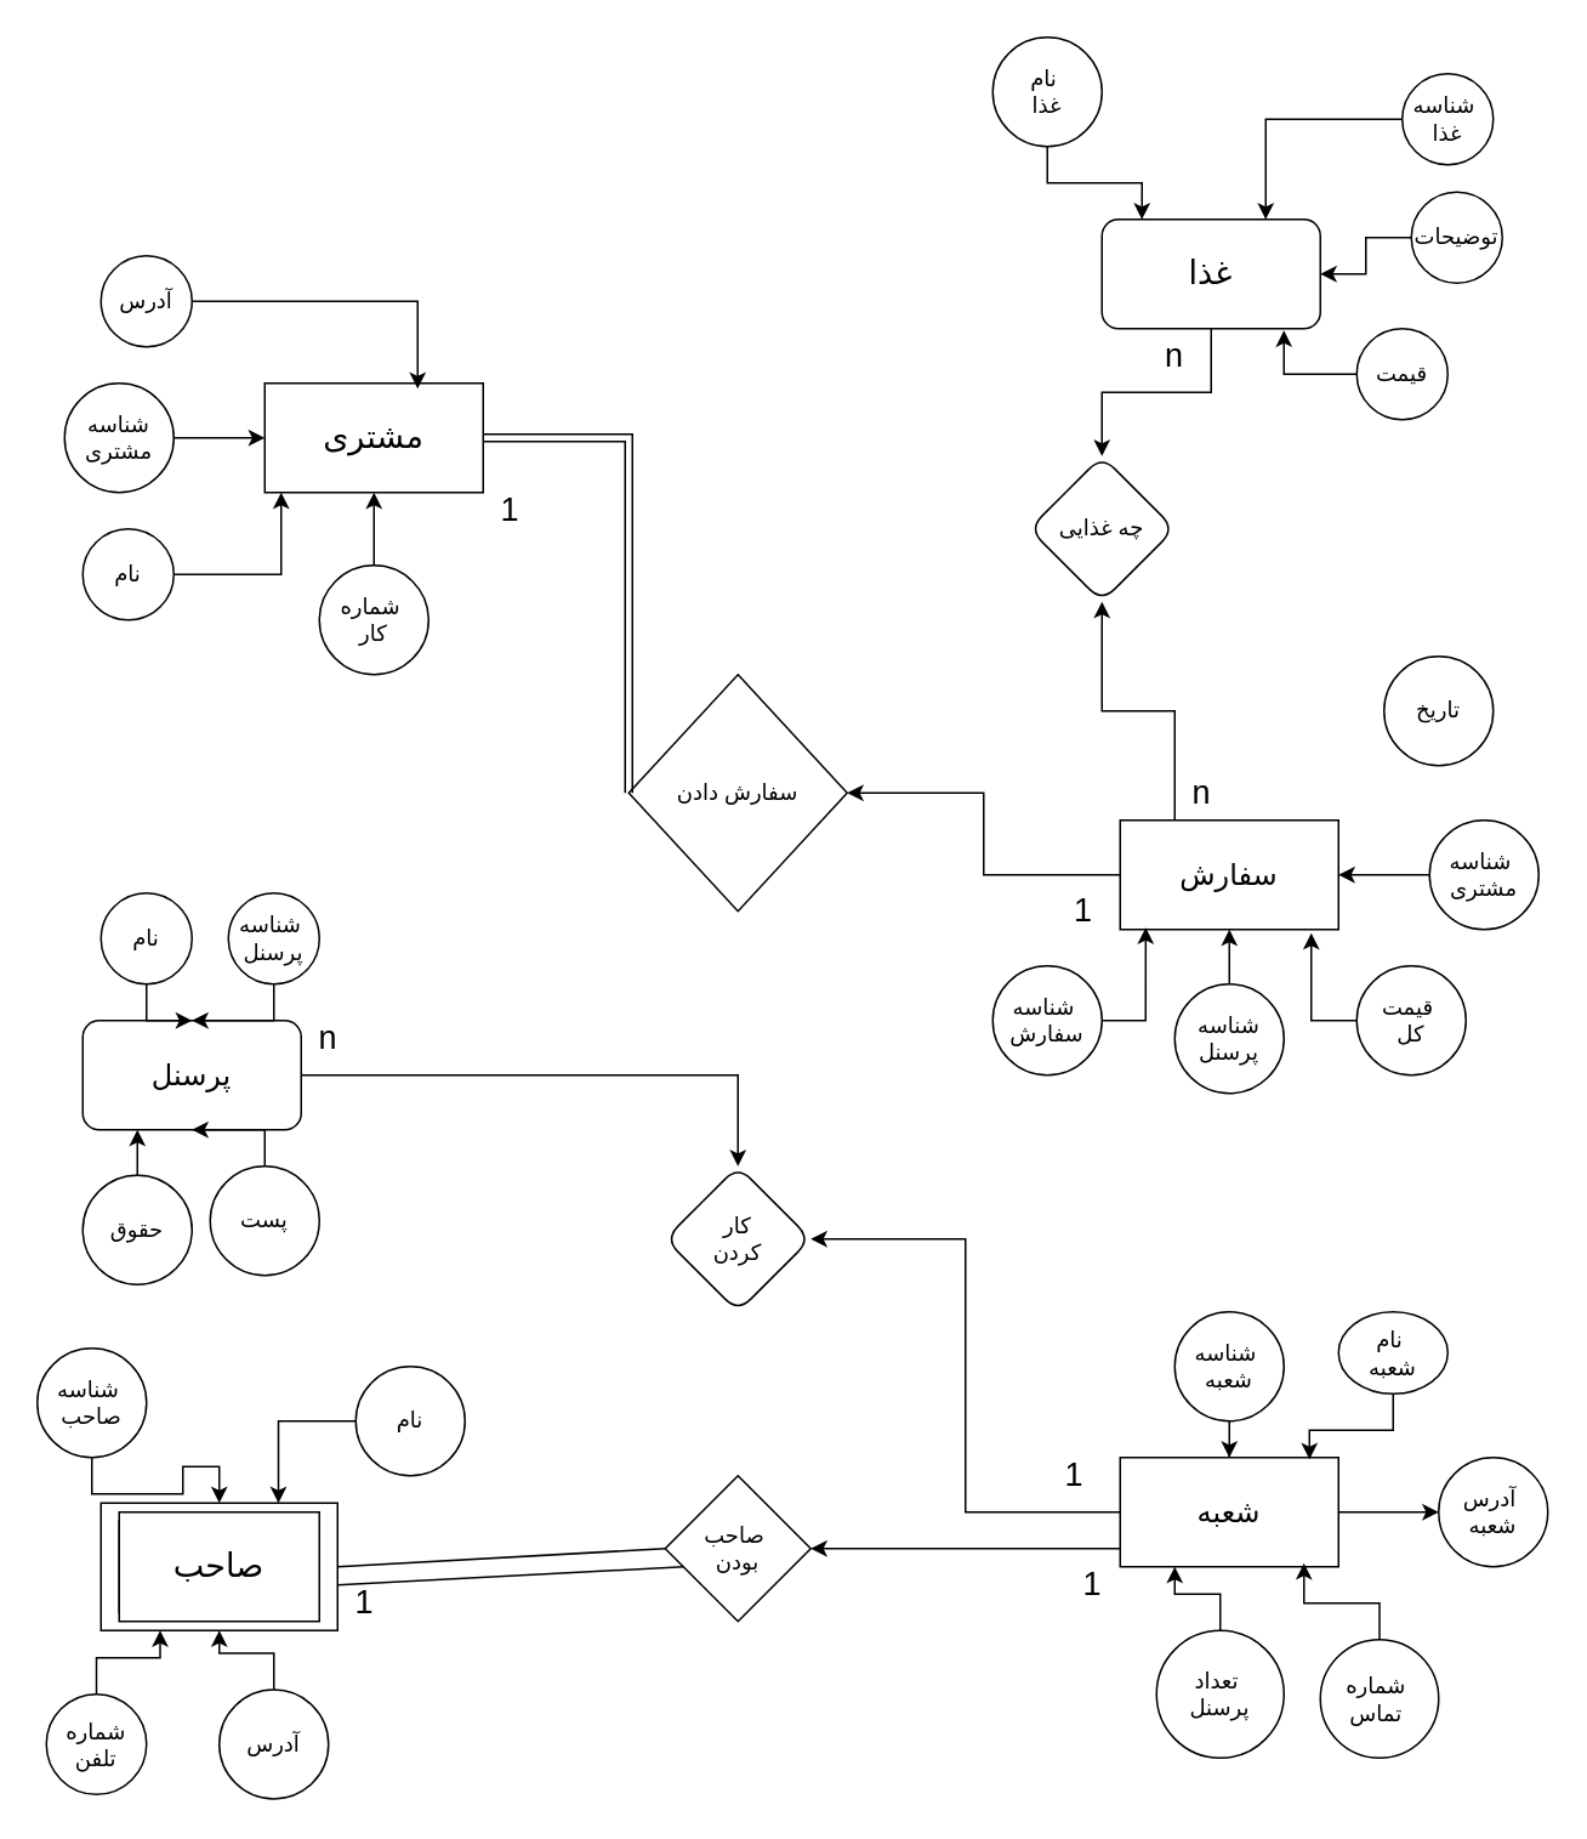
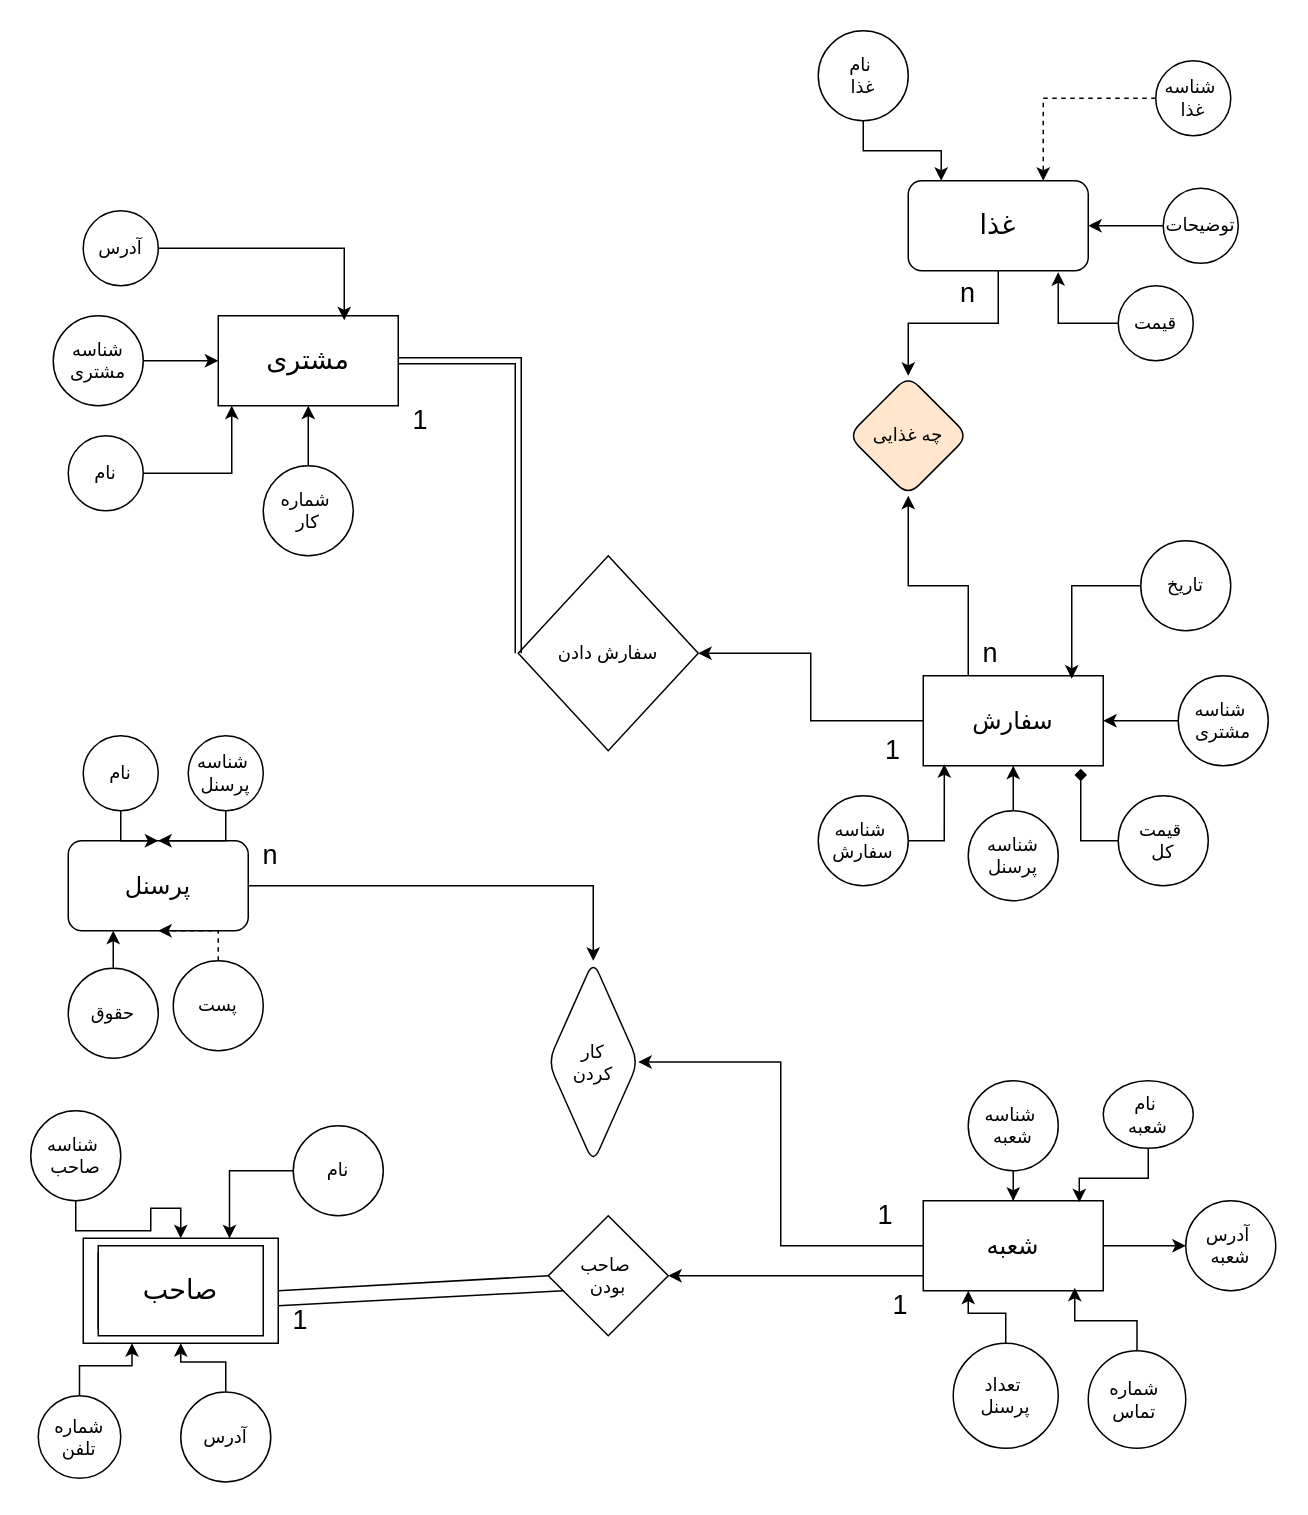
- <mxCell id="22" style="edgeStyle=orthogonalEdgeStyle;rounded=0;orthogonalLoop=1;jettySize=auto;html=1;entryX=0.75;entryY=0;entryDx=0;entryDy=0;" parent="1" source="23" target="7" edge="1"><mxGeometry relative="1" as="geometry" /></mxCell>
+ <mxCell id="22" style="edgeStyle=orthogonalEdgeStyle;rounded=0;orthogonalLoop=1;jettySize=auto;html=1;entryX=0.75;entryY=0;entryDx=0;entryDy=0;dashed=1;" parent="1" source="23" target="7" edge="1"><mxGeometry relative="1" as="geometry" /></mxCell>
- <mxCell id="21" value="توضیحات" style="ellipse;whiteSpace=wrap;html=1;aspect=fixed;" parent="1" vertex="1"><mxGeometry x="775" y="105" width="50" height="50" as="geometry" /></mxCell>
+ <mxCell id="21" value="توضیحات" style="ellipse;whiteSpace=wrap;html=1;aspect=fixed;" parent="1" vertex="1"><mxGeometry x="775" y="125" width="50" height="50" as="geometry" /></mxCell>
- <mxCell id="24" value="قیمت" style="ellipse;whiteSpace=wrap;html=1;aspect=fixed;" parent="1" vertex="1"><mxGeometry x="745" y="180" width="50" height="50" as="geometry" /></mxCell>
+ <mxCell id="24" value="قیمت" style="ellipse;whiteSpace=wrap;html=1;aspect=fixed;" parent="1" vertex="1"><mxGeometry x="745" y="190" width="50" height="50" as="geometry" /></mxCell>
- <mxCell id="63" value="چه غذایی" style="rhombus;whiteSpace=wrap;html=1;rounded=1;" parent="1" vertex="1"><mxGeometry x="565" y="250" width="80" height="80" as="geometry" /></mxCell>
+ <mxCell id="63" value="چه غذایی" style="rhombus;whiteSpace=wrap;html=1;rounded=1;fillColor=#ffe6cc;" parent="1" vertex="1"><mxGeometry x="565" y="250" width="80" height="80" as="geometry" /></mxCell>
+ <mxCell id="59" style="edgeStyle=orthogonalEdgeStyle;rounded=0;orthogonalLoop=1;jettySize=auto;html=1;entryX=0.825;entryY=0.033;entryDx=0;entryDy=0;entryPerimeter=0;" parent="1" source="28" target="5" edge="1"><mxGeometry relative="1" as="geometry" /></mxCell>
- <mxCell id="34" style="edgeStyle=orthogonalEdgeStyle;rounded=0;orthogonalLoop=1;jettySize=auto;html=1;entryX=0.875;entryY=1.033;entryDx=0;entryDy=0;entryPerimeter=0;" parent="1" source="33" target="5" edge="1"><mxGeometry relative="1" as="geometry" /></mxCell>
+ <mxCell id="34" style="edgeStyle=orthogonalEdgeStyle;rounded=0;orthogonalLoop=1;jettySize=auto;html=1;entryX=0.875;entryY=1.033;entryDx=0;entryDy=0;entryPerimeter=0;endArrow=diamond;" parent="1" source="33" target="5" edge="1"><mxGeometry relative="1" as="geometry" /></mxCell>
- <mxCell id="36" style="edgeStyle=orthogonalEdgeStyle;rounded=0;orthogonalLoop=1;jettySize=auto;html=1;entryX=0.5;entryY=1;entryDx=0;entryDy=0;" parent="1" source="37" target="9" edge="1"><mxGeometry relative="1" as="geometry" /></mxCell>
+ <mxCell id="36" style="edgeStyle=orthogonalEdgeStyle;rounded=0;orthogonalLoop=1;jettySize=auto;html=1;entryX=0.5;entryY=1;entryDx=0;entryDy=0;dashed=1;" parent="1" source="37" target="9" edge="1"><mxGeometry relative="1" as="geometry" /></mxCell>
- <mxCell id="71" value="کار&lt;div&gt;کردن&lt;/div&gt;" style="rhombus;whiteSpace=wrap;html=1;rounded=1;" parent="1" vertex="1"><mxGeometry x="365" y="640" width="80" height="80" as="geometry" /></mxCell>
+ <mxCell id="71" value="کار&lt;div&gt;کردن&lt;/div&gt;" style="rhombus;whiteSpace=wrap;html=1;rounded=1;" parent="1" vertex="1"><mxGeometry x="365" y="640" width="60" height="135" as="geometry" /></mxCell>
